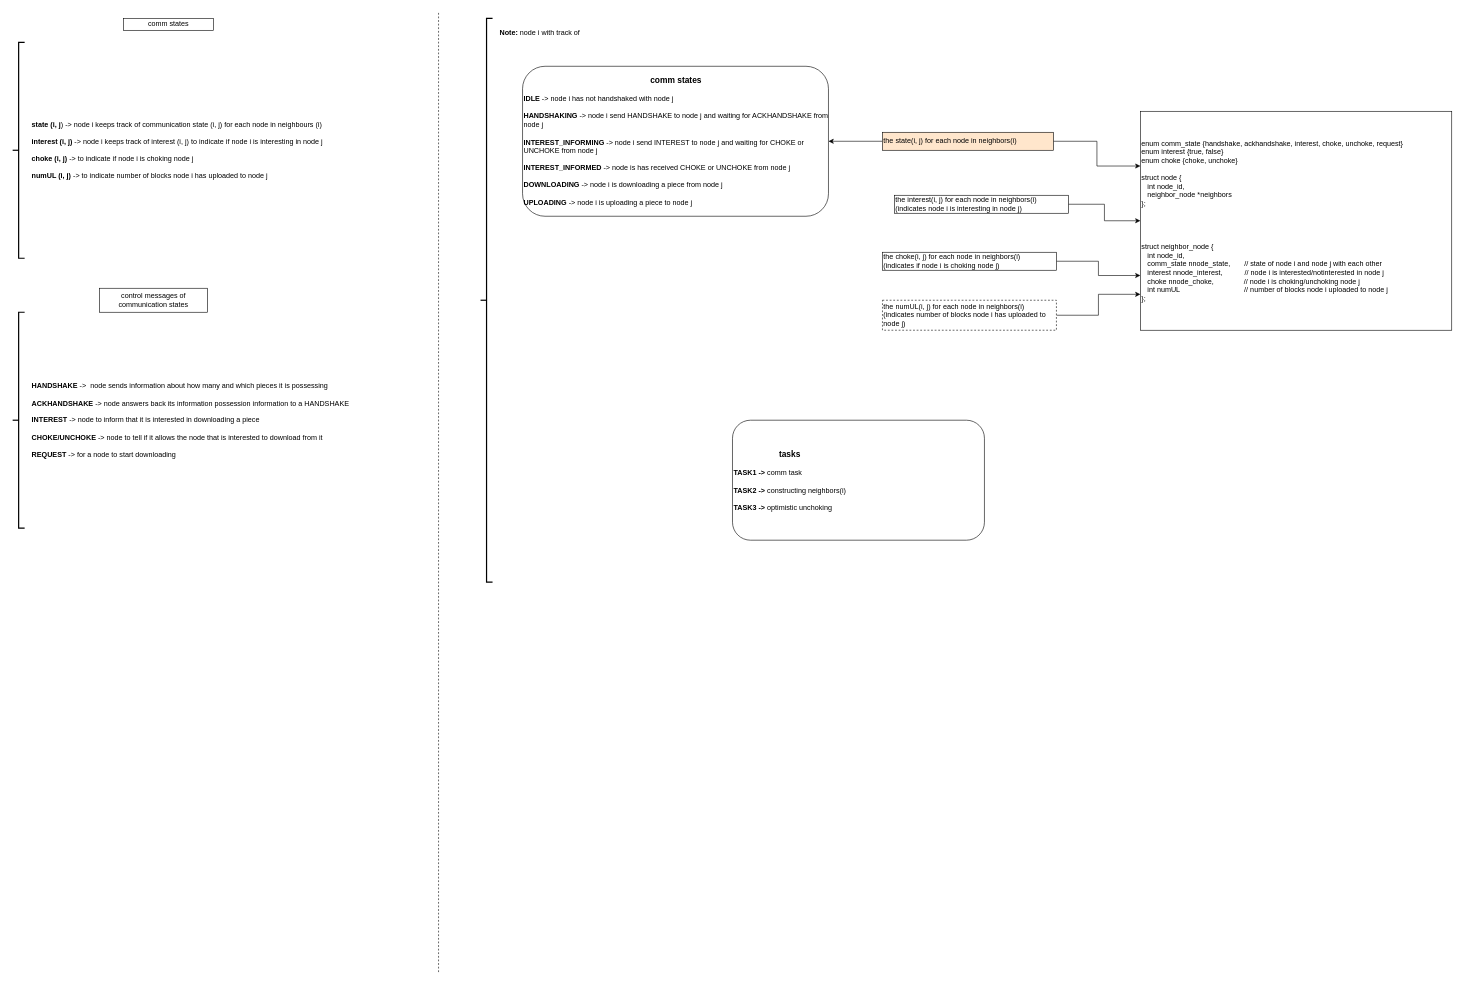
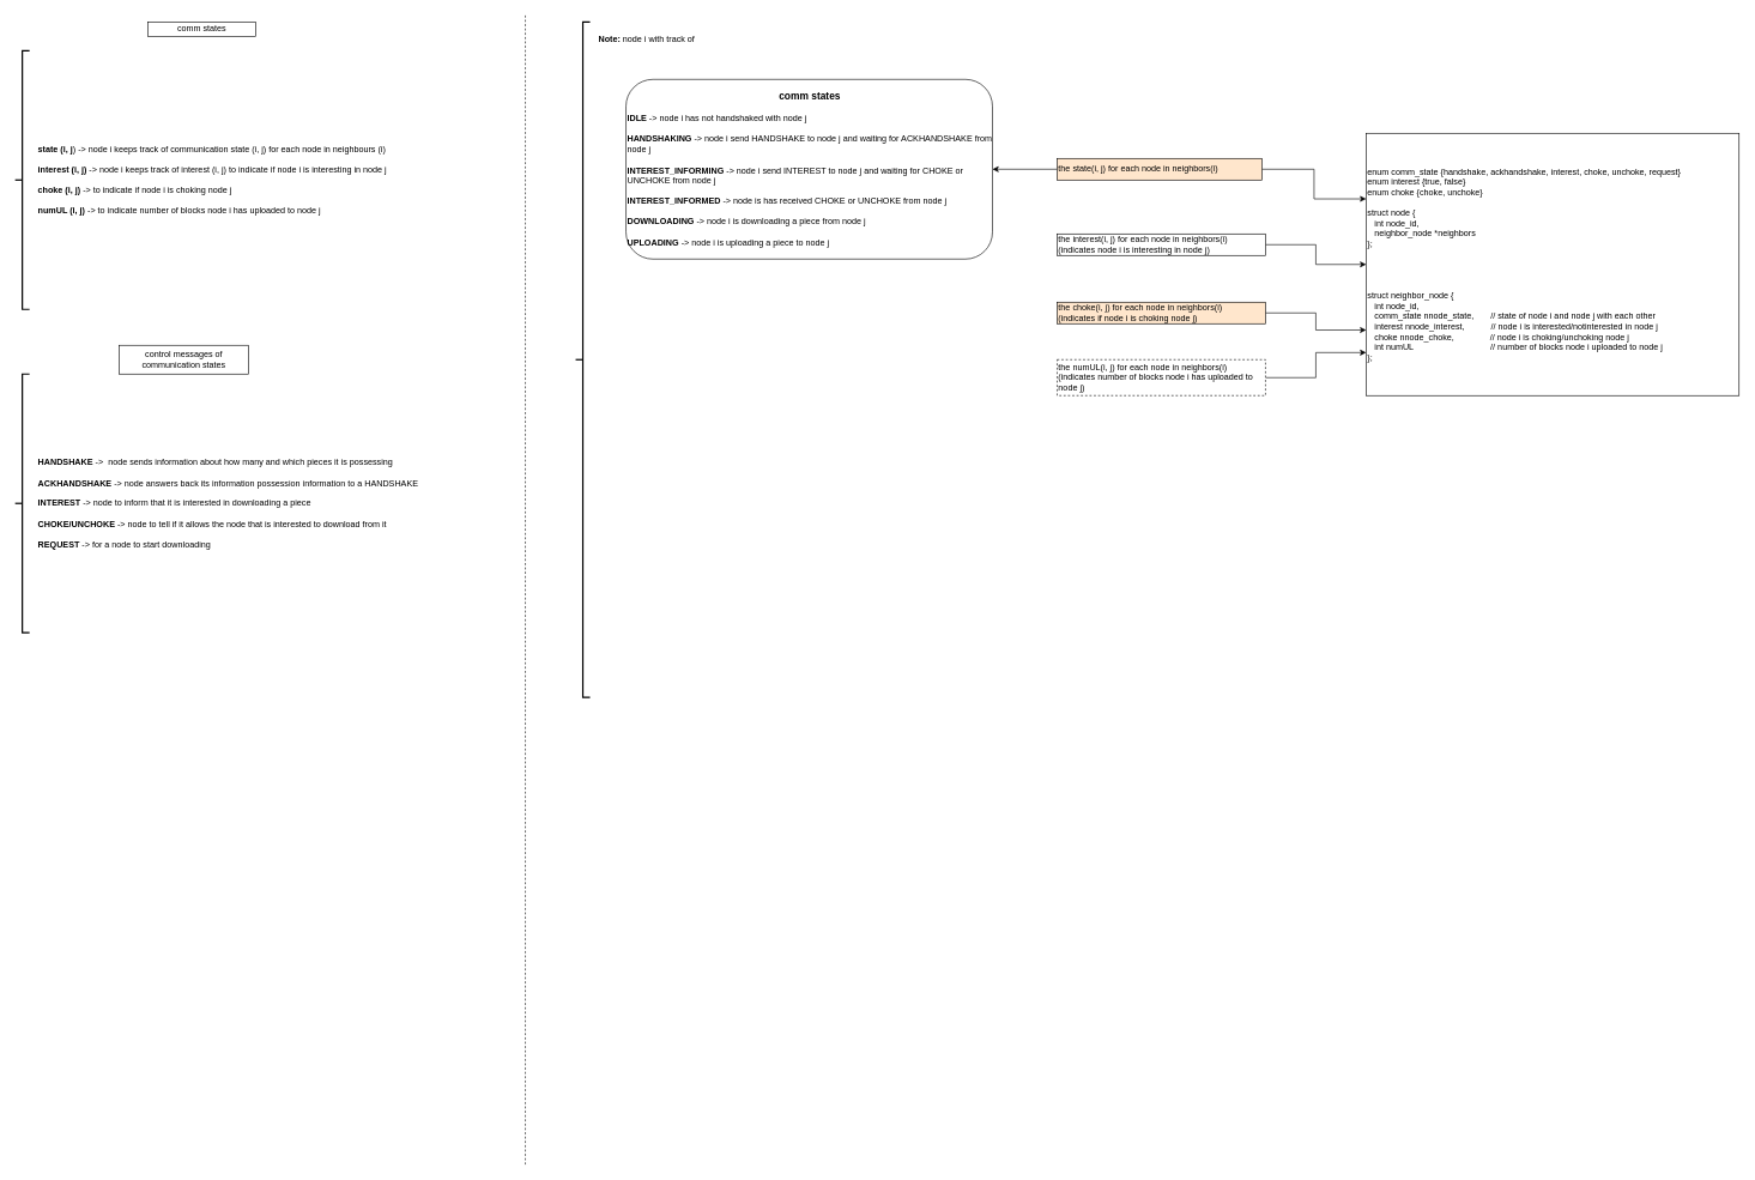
- <mxCell id="15" value="the interest(i, j) for each node in neighbors(i)&lt;br&gt;(indicates node i is interesting in node j)" style="rounded=0;whiteSpace=wrap;html=1;align=left;" parent="1" vertex="1"><mxGeometry x="1490" y="325" width="290" height="30" as="geometry" /></mxCell>
+ <mxCell id="15" value="the interest(i, j) for each node in neighbors(i)&lt;br&gt;(indicates node i is interesting in node j)" style="rounded=0;whiteSpace=wrap;html=1;align=left;" parent="1" vertex="1"><mxGeometry x="1470" y="325" width="290" height="30" as="geometry" /></mxCell>
- <mxCell id="19" value="the choke(i, j) for each node in neighbors(i)&lt;br&gt;(indicates if node i is choking node j)" style="rounded=0;whiteSpace=wrap;html=1;align=left;" parent="1" vertex="1"><mxGeometry x="1470" y="420" width="290" height="30" as="geometry" /></mxCell>
+ <mxCell id="19" value="the choke(i, j) for each node in neighbors(i)&lt;br&gt;(indicates if node i is choking node j)" style="rounded=0;whiteSpace=wrap;html=1;align=left;fillColor=#ffe6cc;" parent="1" vertex="1"><mxGeometry x="1470" y="420" width="290" height="30" as="geometry" /></mxCell>
- <mxCell id="22" value="&lt;div style=&quot;text-align: center&quot;&gt;&lt;span style=&quot;font-size: 14px&quot;&gt;&lt;b&gt;tasks&lt;/b&gt;&lt;/span&gt;&lt;/div&gt;&lt;div&gt;&lt;span style=&quot;font-size: 14px&quot;&gt;&lt;b&gt;&lt;br&gt;&lt;/b&gt;&lt;/span&gt;&lt;/div&gt;&lt;div&gt;&lt;b&gt;TASK1 -&amp;gt;&lt;/b&gt;&amp;nbsp;comm task&lt;/div&gt;&lt;b&gt;&lt;div&gt;&lt;br&gt;&lt;/div&gt;&lt;/b&gt;&lt;div&gt;&lt;b&gt;TASK2 -&amp;gt;&lt;/b&gt;&amp;nbsp;constructing neighbors(i)&lt;/div&gt;&lt;div&gt;&lt;br&gt;&lt;/div&gt;&lt;div&gt;&lt;b&gt;TASK3 -&amp;gt;&lt;/b&gt;&amp;nbsp;optimistic unchoking&lt;/div&gt;" style="rounded=1;whiteSpace=wrap;html=1;align=left;" parent="1" vertex="1"><mxGeometry x="1220" y="700" width="420" height="200" as="geometry" /></mxCell>
